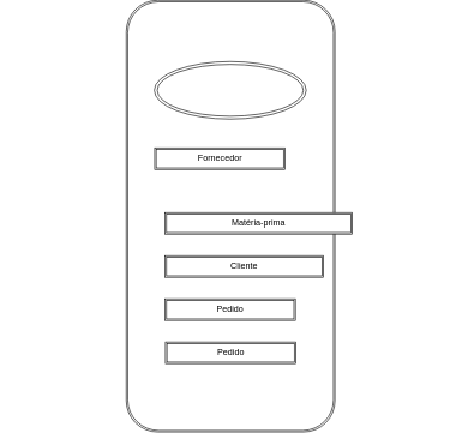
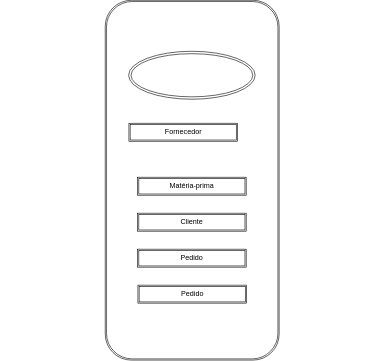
- <mxCell id="4" value="Matéria-prima" style="shape=ext;double=1;rounded=0;whiteSpace=wrap;html=1;" vertex="1" parent="1"><mxGeometry x="229" y="230" width="260" height="30" as="geometry" /></mxCell>
+ <mxCell id="4" value="Matéria-prima" style="shape=ext;double=1;rounded=0;whiteSpace=wrap;html=1;" vertex="1" parent="1"><mxGeometry x="229" y="230" width="181" height="30" as="geometry" /></mxCell>
- <mxCell id="6" value="Cliente" style="shape=ext;double=1;rounded=0;whiteSpace=wrap;html=1;" vertex="1" parent="1"><mxGeometry x="229" y="290" width="220" height="30" as="geometry" /></mxCell>
+ <mxCell id="6" value="Cliente" style="shape=ext;double=1;rounded=0;whiteSpace=wrap;html=1;" vertex="1" parent="1"><mxGeometry x="229" y="290" width="181" height="30" as="geometry" /></mxCell>
